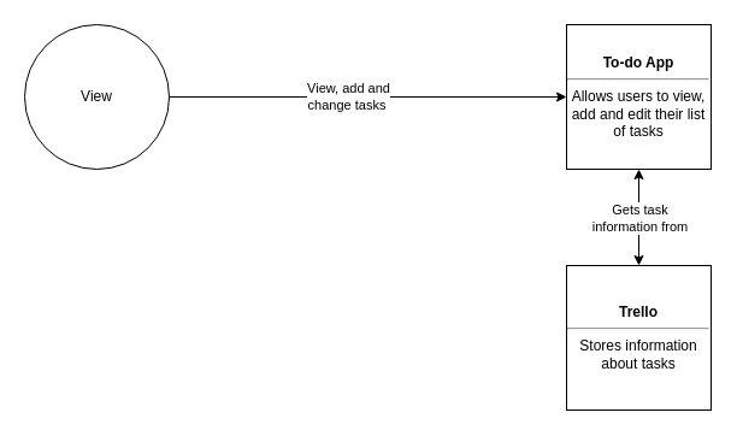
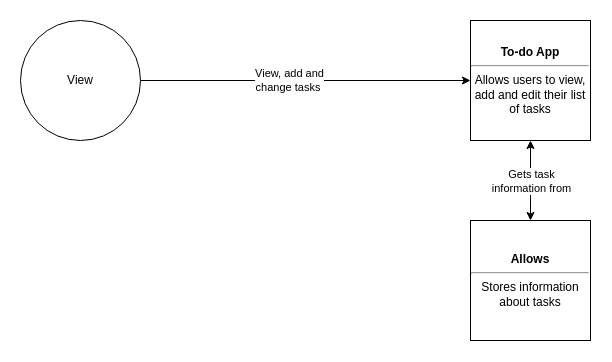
- <mxCell id="4" value="&lt;b&gt;&lt;font style=&quot;font-size: 12px&quot;&gt;Trello&lt;br&gt;&lt;/font&gt;&lt;/b&gt;&lt;hr&gt;Stores information about tasks" style="whiteSpace=wrap;html=1;aspect=fixed;align=center;" vertex="1" parent="1"><mxGeometry x="470" y="220" width="120" height="120" as="geometry" /></mxCell>
+ <mxCell id="4" value="&lt;b&gt;&lt;font style=&quot;font-size: 12px&quot;&gt;Allows&lt;br&gt;&lt;/font&gt;&lt;/b&gt;&lt;hr&gt;Stores information about tasks" style="whiteSpace=wrap;html=1;aspect=fixed;align=center;" vertex="1" parent="1"><mxGeometry x="470" y="220" width="120" height="120" as="geometry" /></mxCell>
